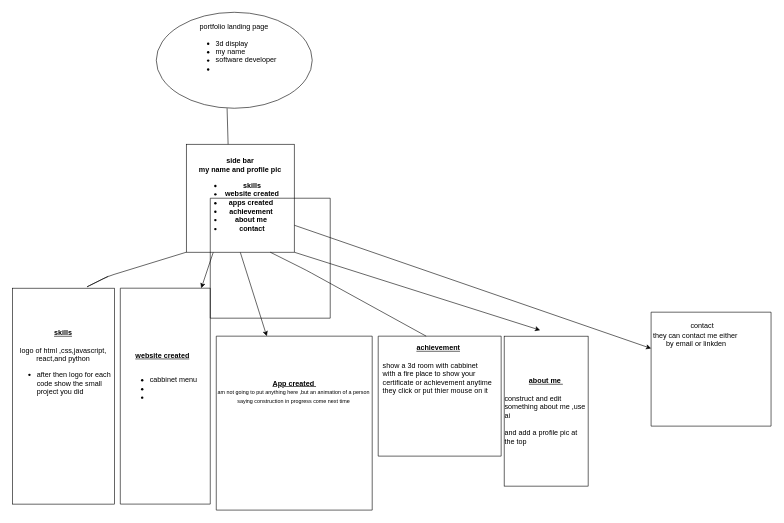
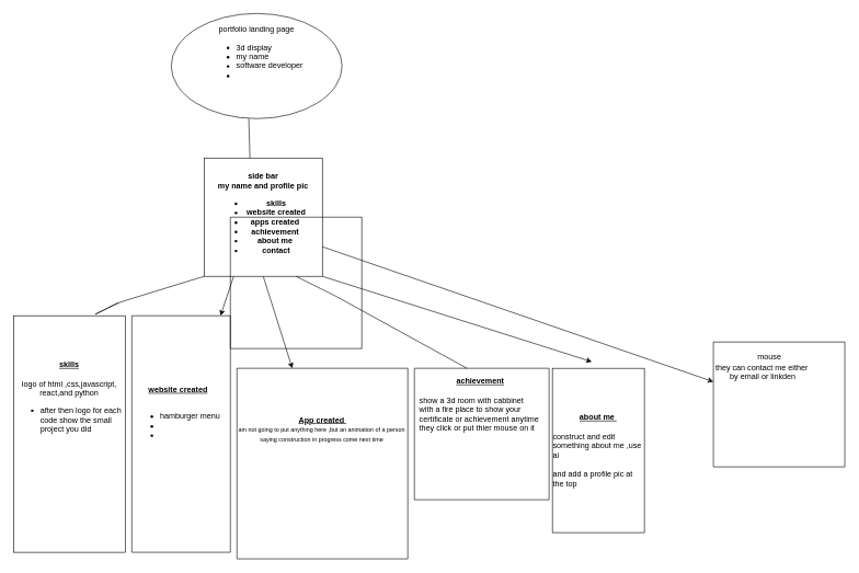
- <mxCell id="21" value="contact" style="text;html=1;align=center;verticalAlign=middle;resizable=0;points=[];autosize=1;strokeColor=none;fillColor=none;" vertex="1" parent="1"><mxGeometry x="1140" y="528" width="60" height="30" as="geometry" /></mxCell>
+ <mxCell id="21" value="mouse" style="text;html=1;align=center;verticalAlign=middle;resizable=0;points=[];autosize=1;strokeColor=none;fillColor=none;" vertex="1" parent="1"><mxGeometry x="1140" y="528" width="60" height="30" as="geometry" /></mxCell>
- <mxCell id="12" value="&lt;b&gt;&lt;u&gt;website created&lt;/u&gt;&lt;/b&gt;&lt;div&gt;&lt;b&gt;&lt;u&gt;&lt;br&gt;&lt;/u&gt;&lt;/b&gt;&lt;/div&gt;&lt;div style=&quot;text-align: left;&quot;&gt;&lt;ul&gt;&lt;li&gt;cabbinet menu&amp;nbsp;&lt;/li&gt;&lt;li&gt;&lt;br&gt;&lt;/li&gt;&lt;li&gt;&lt;br&gt;&lt;/li&gt;&lt;/ul&gt;&lt;/div&gt;" style="text;html=1;align=center;verticalAlign=middle;resizable=0;points=[];autosize=1;strokeColor=none;fillColor=none;" vertex="1" parent="1"><mxGeometry x="190" y="568" width="160" height="130" as="geometry" /></mxCell>
+ <mxCell id="12" value="&lt;b&gt;&lt;u&gt;website created&lt;/u&gt;&lt;/b&gt;&lt;div&gt;&lt;b&gt;&lt;u&gt;&lt;br&gt;&lt;/u&gt;&lt;/b&gt;&lt;/div&gt;&lt;div style=&quot;text-align: left;&quot;&gt;&lt;ul&gt;&lt;li&gt;hamburger menu&amp;nbsp;&lt;/li&gt;&lt;li&gt;&lt;br&gt;&lt;/li&gt;&lt;li&gt;&lt;br&gt;&lt;/li&gt;&lt;/ul&gt;&lt;/div&gt;" style="text;html=1;align=center;verticalAlign=middle;resizable=0;points=[];autosize=1;strokeColor=none;fillColor=none;" vertex="1" parent="1"><mxGeometry x="190" y="568" width="160" height="130" as="geometry" /></mxCell>
